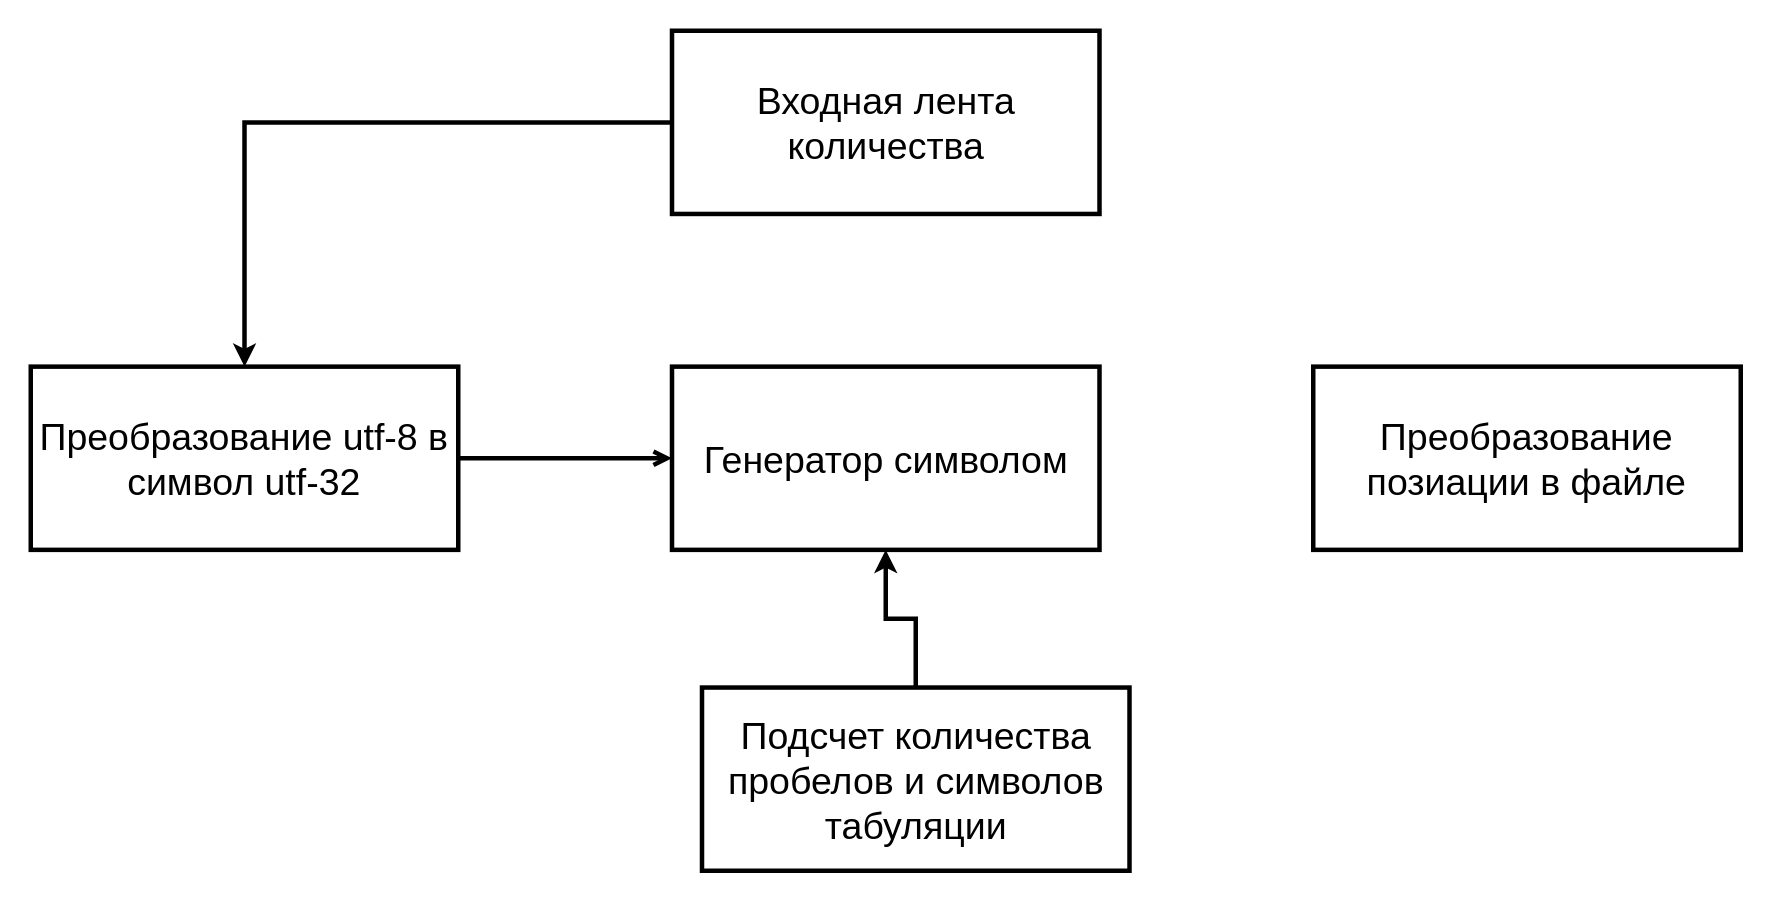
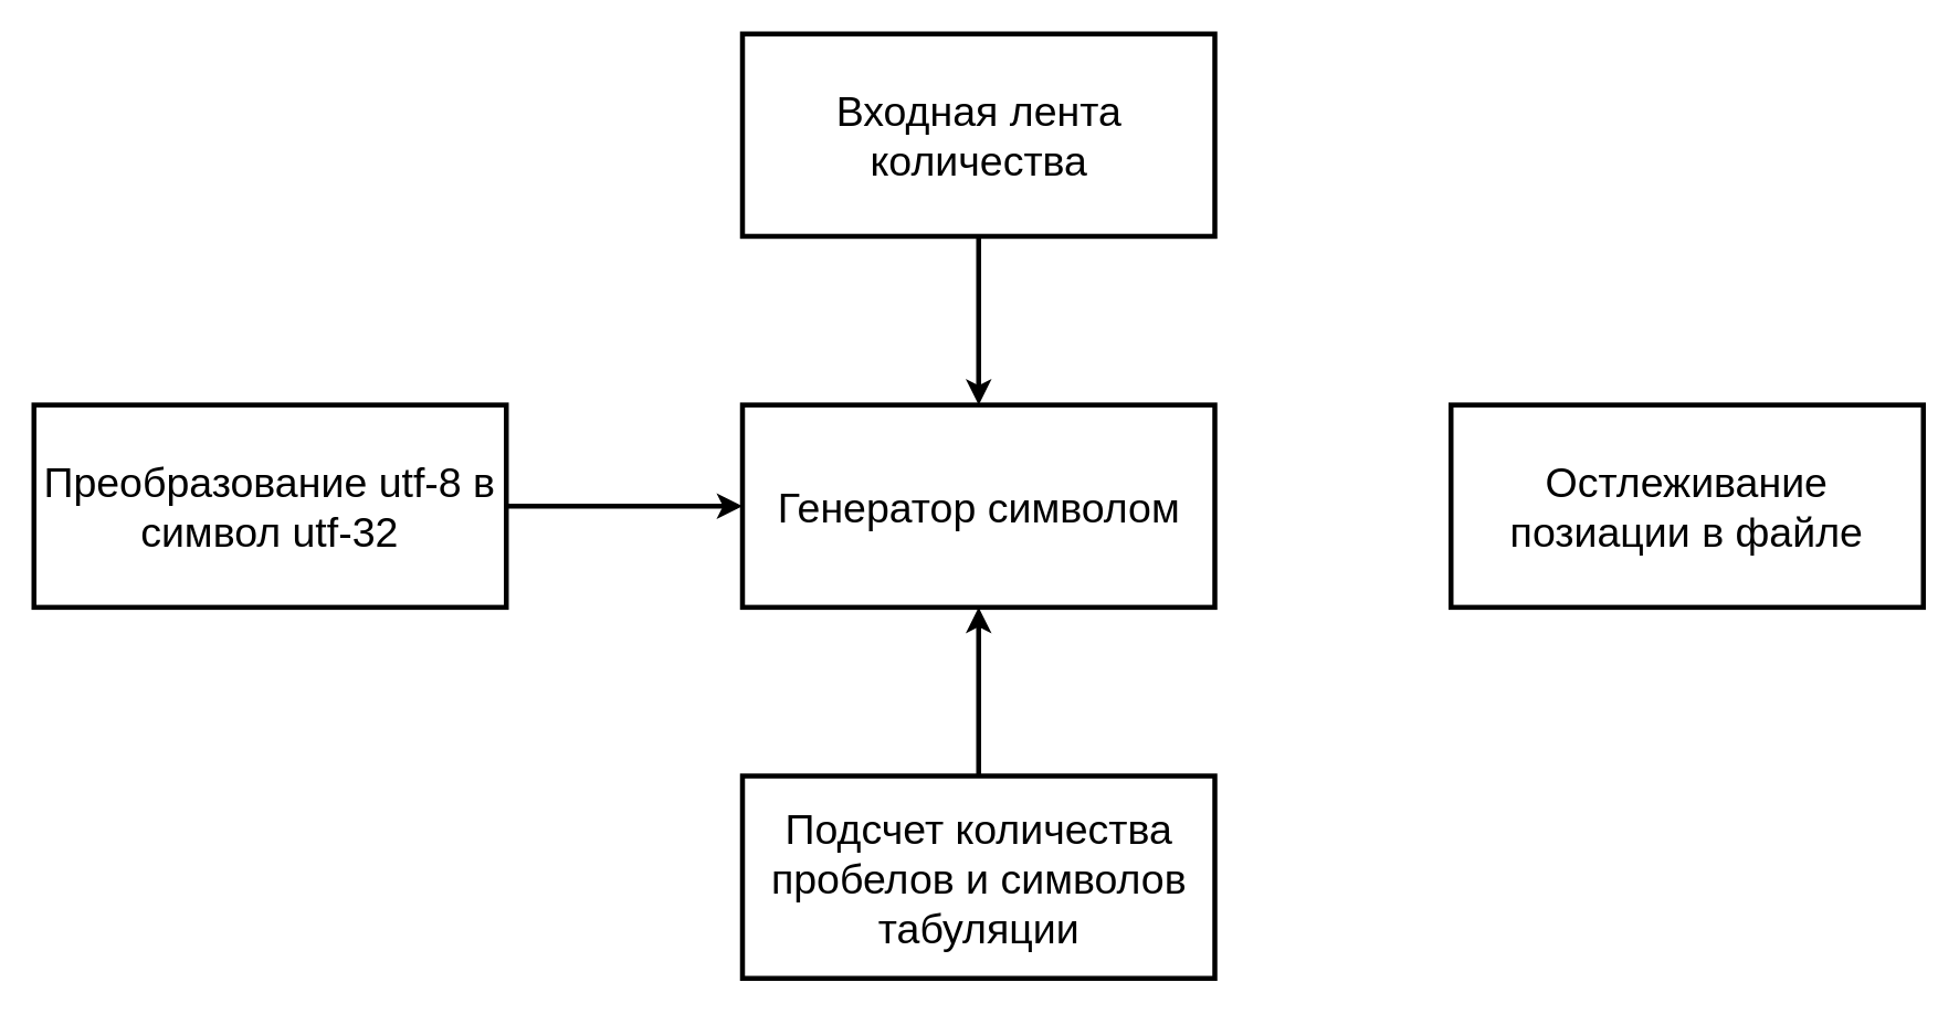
- <mxCell id="5" value="" style="edgeStyle=orthogonalEdgeStyle;rounded=0;orthogonalLoop=1;jettySize=auto;html=1;strokeWidth=3;" parent="2" source="3" target="7" edge="1"><mxGeometry relative="1" as="geometry" /></mxCell>
+ <mxCell id="5" value="" style="edgeStyle=orthogonalEdgeStyle;rounded=0;orthogonalLoop=1;jettySize=auto;html=1;strokeWidth=3;" parent="2" source="3" target="4" edge="1"><mxGeometry relative="1" as="geometry" /></mxCell>
- <mxCell id="6" style="edgeStyle=orthogonalEdgeStyle;rounded=0;orthogonalLoop=1;jettySize=auto;html=1;entryX=0;entryY=0.5;entryDx=0;entryDy=0;strokeWidth=3;endArrow=open;" parent="2" source="7" target="4" edge="1"><mxGeometry relative="1" as="geometry" /></mxCell>
+ <mxCell id="6" style="edgeStyle=orthogonalEdgeStyle;rounded=0;orthogonalLoop=1;jettySize=auto;html=1;entryX=0;entryY=0.5;entryDx=0;entryDy=0;strokeWidth=3;" parent="2" source="7" target="4" edge="1"><mxGeometry relative="1" as="geometry" /></mxCell>
- <mxCell id="10" value="Преобразование позиации в файле" style="whiteSpace=wrap;html=1;rounded=0;strokeWidth=3;fontSize=25;" parent="2" vertex="1"><mxGeometry x="855" y="223.929" width="285" height="122.143" as="geometry" /></mxCell>
+ <mxCell id="10" value="Остлеживание позиации в файле" style="whiteSpace=wrap;html=1;rounded=0;strokeWidth=3;fontSize=25;" parent="2" vertex="1"><mxGeometry x="855" y="223.929" width="285" height="122.143" as="geometry" /></mxCell>
- <mxCell id="9" value="Подсчет количества пробелов и символов табуляции" style="whiteSpace=wrap;html=1;rounded=0;strokeWidth=3;fontSize=25;" parent="2" vertex="1"><mxGeometry x="447.5" y="437.857" width="285" height="122.143" as="geometry" /></mxCell>
+ <mxCell id="9" value="Подсчет количества пробелов и символов табуляции" style="whiteSpace=wrap;html=1;rounded=0;strokeWidth=3;fontSize=25;" parent="2" vertex="1"><mxGeometry x="427.5" y="447.857" width="285" height="122.143" as="geometry" /></mxCell>
